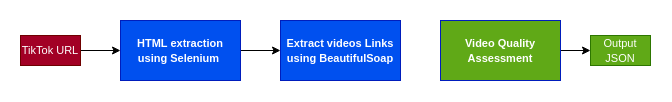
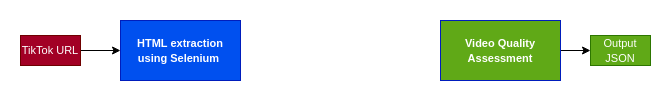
- <mxCell id="2" value="" style="edgeStyle=none;html=1;" parent="1" source="3" target="4" edge="1"><mxGeometry relative="1" as="geometry" /></mxCell>
- <mxCell id="4" value="&lt;b&gt;&lt;font style=&quot;font-size: 11px;&quot;&gt;Extract videos Links using BeautifulSoap&lt;/font&gt;&lt;/b&gt;" style="whiteSpace=wrap;html=1;fillColor=#0050ef;fontColor=#ffffff;strokeColor=#001DBC;" parent="1" vertex="1"><mxGeometry x="280" y="20" width="120" height="60" as="geometry" /></mxCell>
